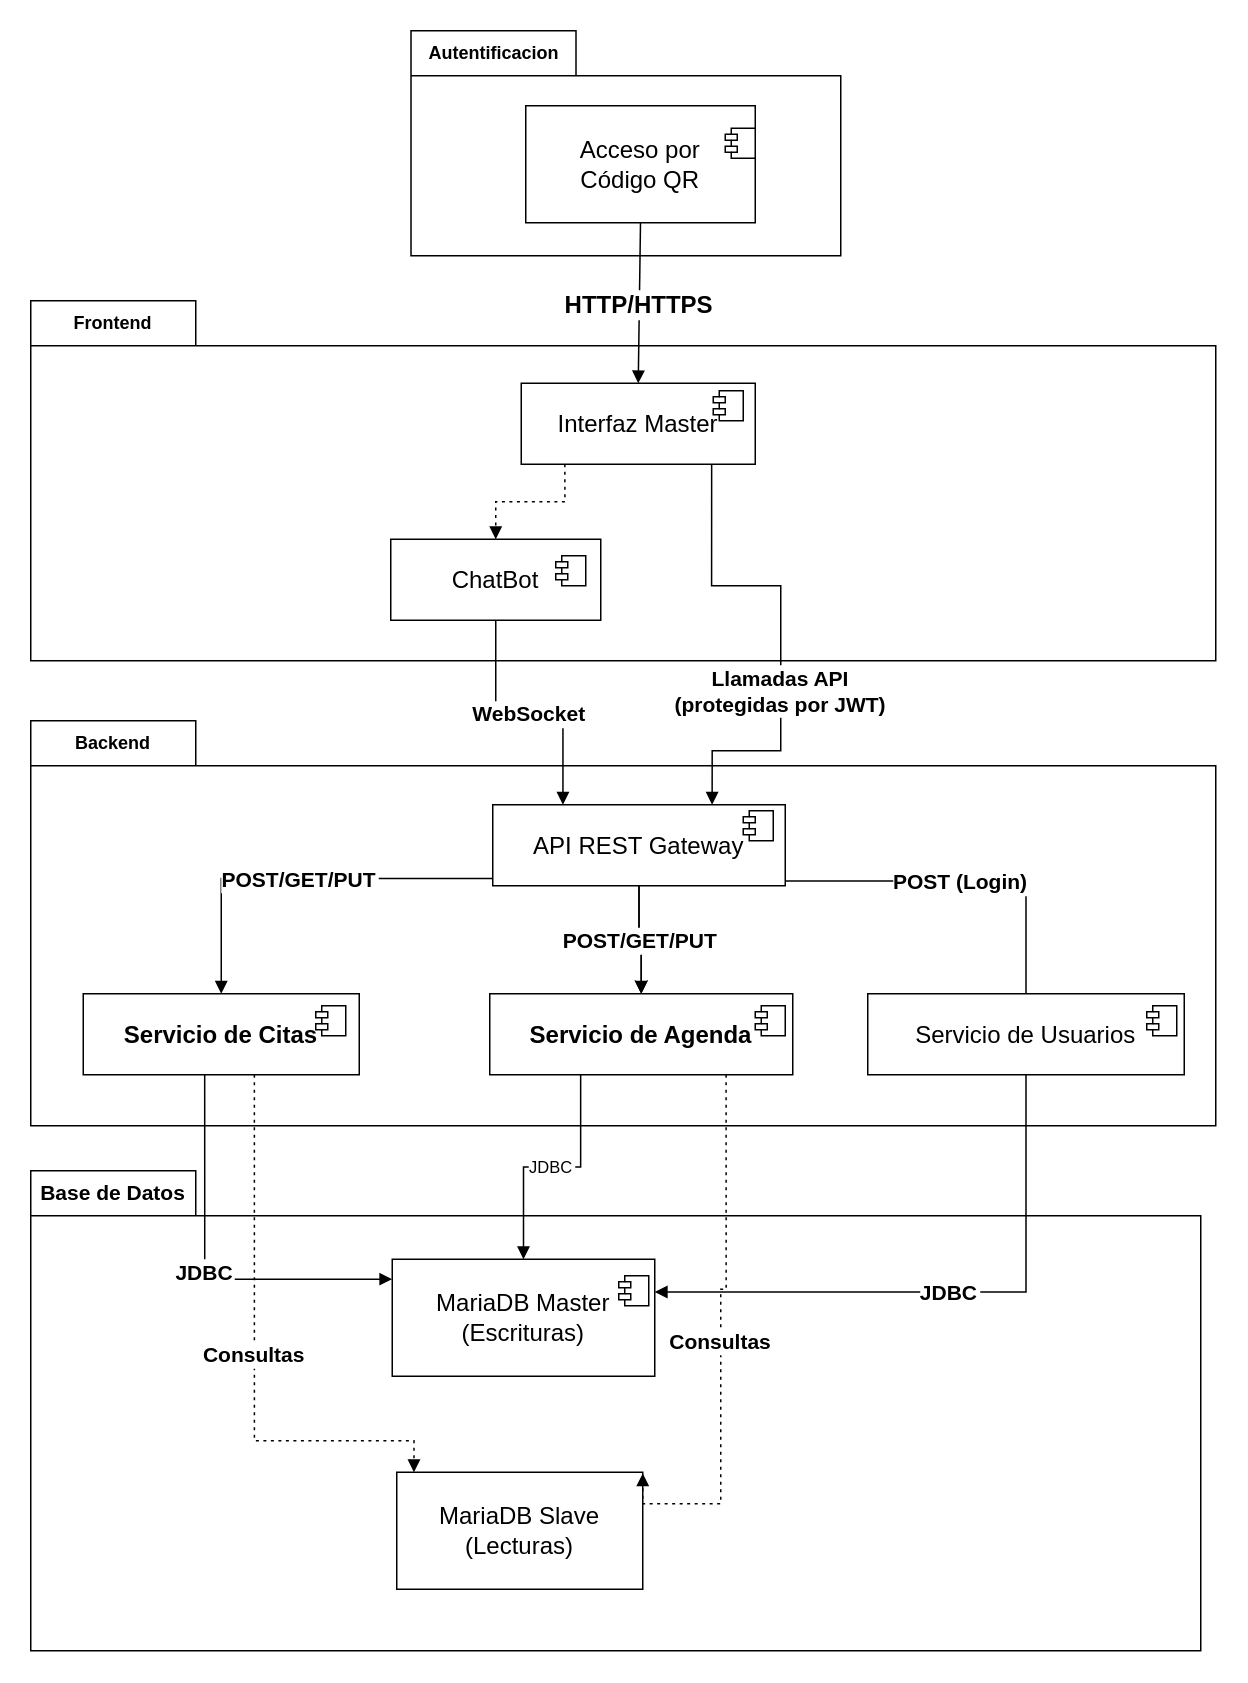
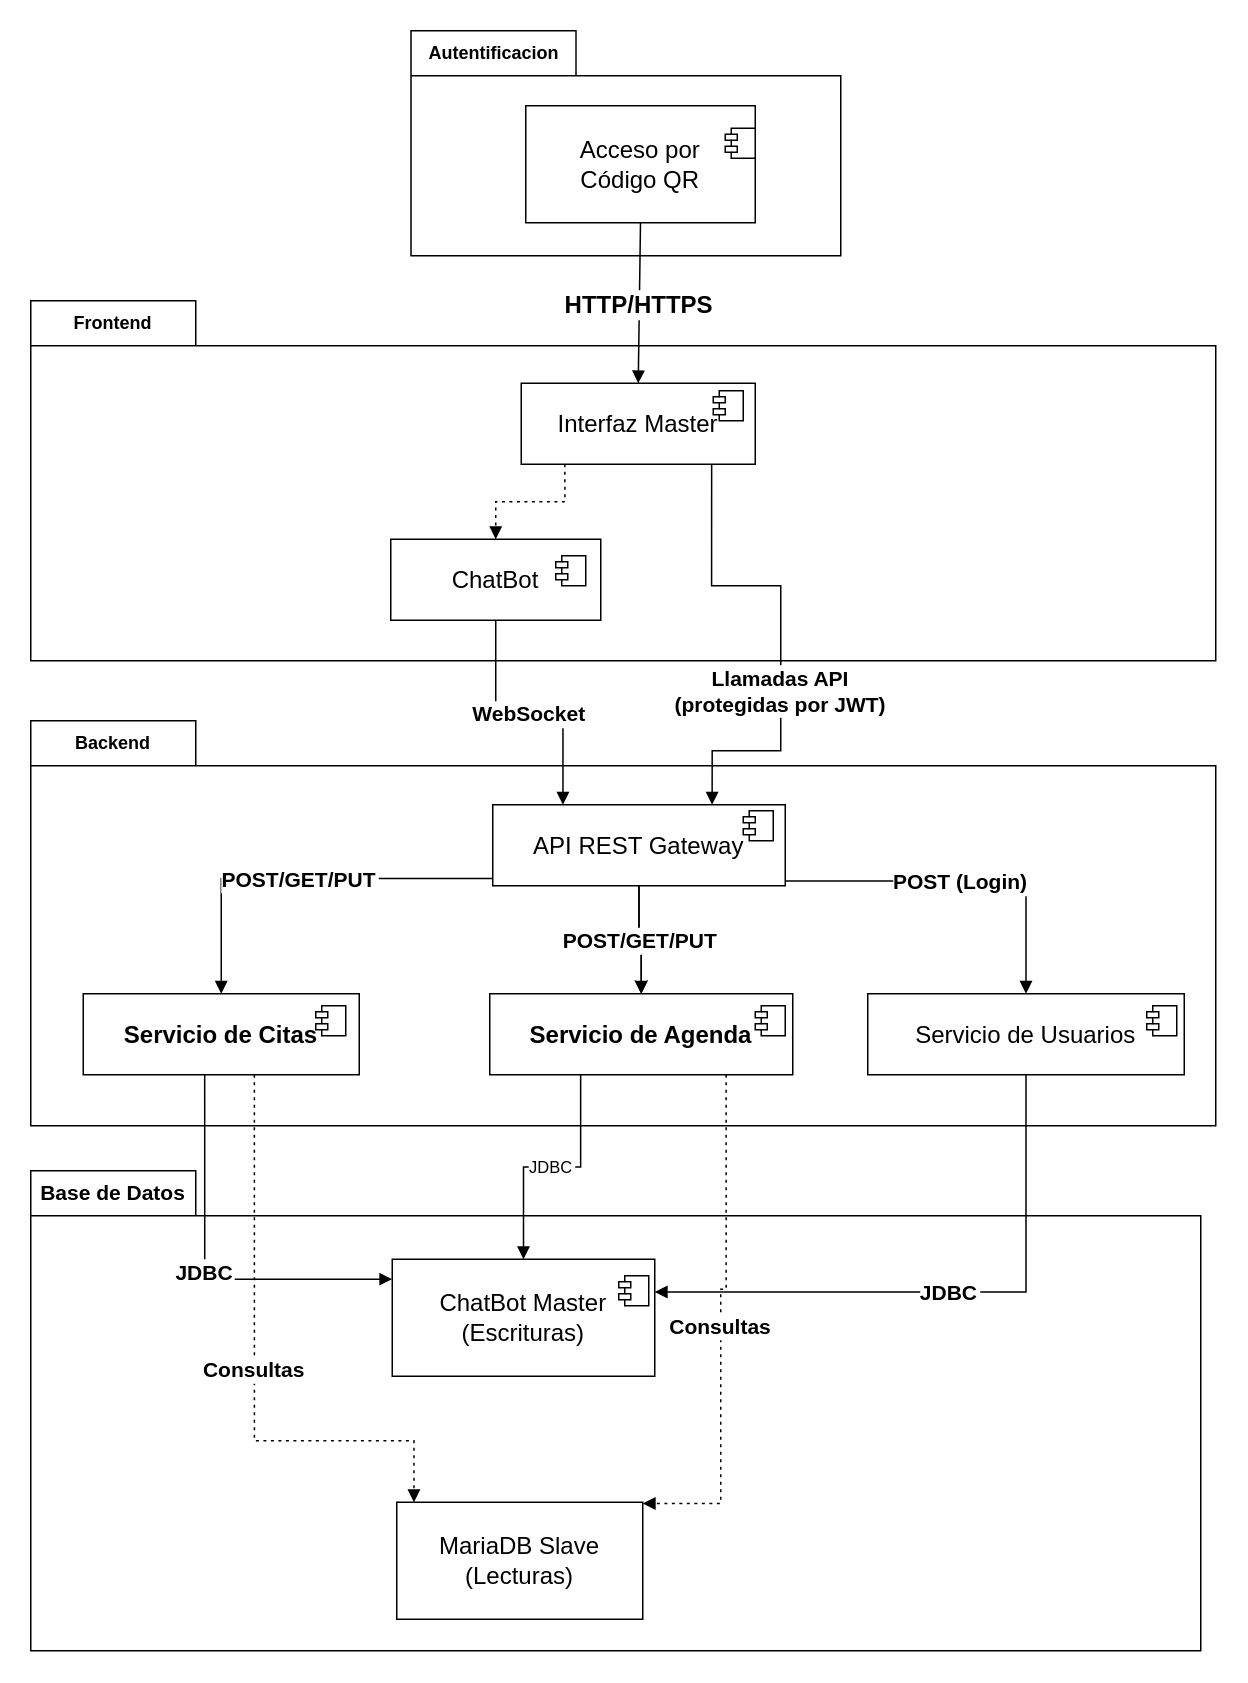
- <mxCell id="20" value="POST (Login)" style="startArrow=none;endArrow=none;exitX=1;exitY=0.94;entryX=0.5;entryY=0;rounded=0;edgeStyle=orthogonalEdgeStyle;fontSize=14;fontStyle=1;" edge="1" parent="1" source="11" target="14"><mxGeometry x="-0.003" relative="1" as="geometry"><mxPoint as="offset" /></mxGeometry></mxCell>
+ <mxCell id="20" value="POST (Login)" style="startArrow=none;endArrow=block;exitX=1;exitY=0.94;entryX=0.5;entryY=0;rounded=0;edgeStyle=orthogonalEdgeStyle;fontSize=14;fontStyle=1" edge="1" parent="1" source="11" target="14"><mxGeometry x="-0.003" relative="1" as="geometry"><mxPoint as="offset" /></mxGeometry></mxCell>
- <mxCell id="15" value="MariaDB Master&#10;(Escrituras)" style="whiteSpace=wrap;strokeWidth=1;fontSize=16;fontStyle=0" vertex="1" parent="1"><mxGeometry x="261" y="839" width="175" height="78" as="geometry" /></mxCell>
+ <mxCell id="15" value="ChatBot Master&#10;(Escrituras)" style="whiteSpace=wrap;strokeWidth=1;fontSize=16;fontStyle=0" vertex="1" parent="1"><mxGeometry x="261" y="839" width="175" height="78" as="geometry" /></mxCell>
- <mxCell id="16" value="MariaDB Slave&#10;(Lecturas)" style="whiteSpace=wrap;strokeWidth=1;fontSize=16;" vertex="1" parent="1"><mxGeometry x="264" y="981" width="164" height="78" as="geometry" /></mxCell>
+ <mxCell id="16" value="MariaDB Slave&#10;(Lecturas)" style="whiteSpace=wrap;strokeWidth=1;fontSize=16;" vertex="1" parent="1"><mxGeometry x="264" y="1001" width="164" height="78" as="geometry" /></mxCell>
